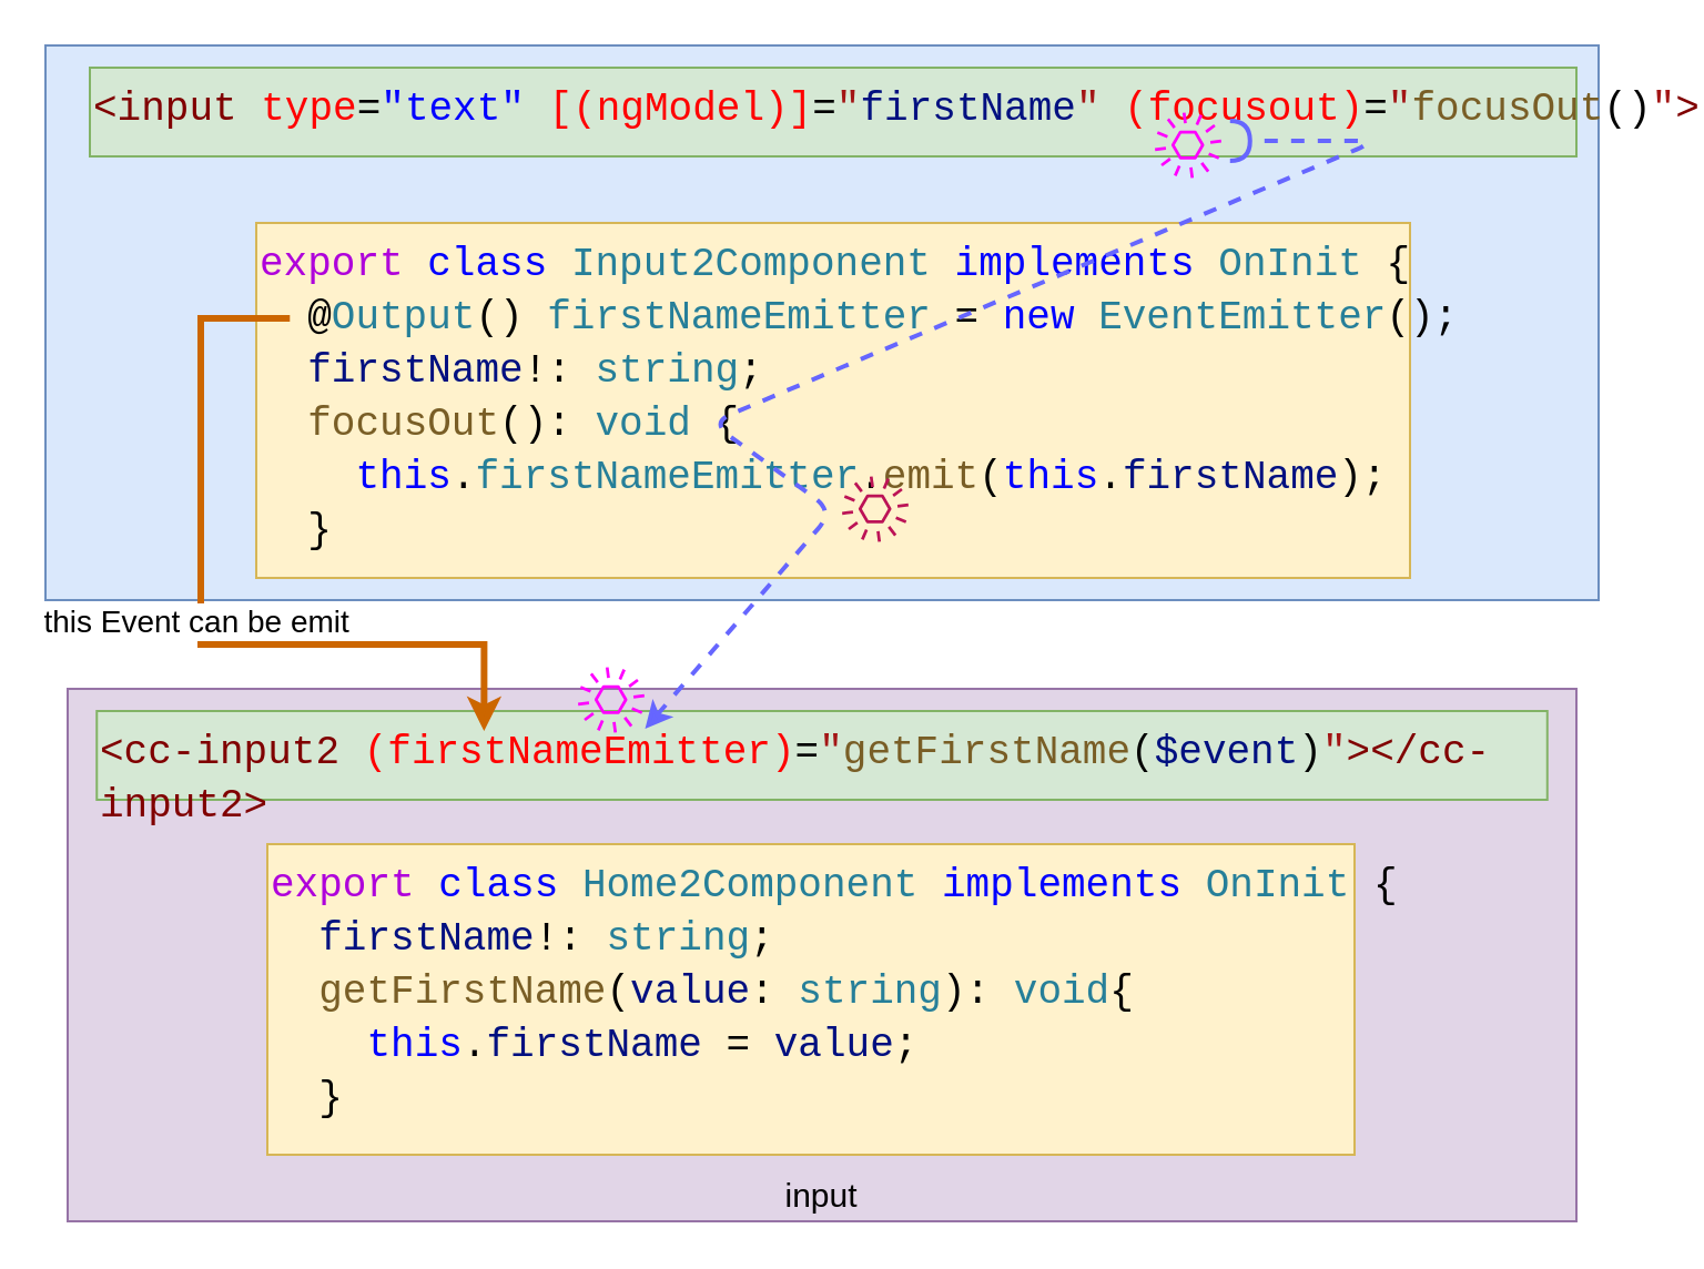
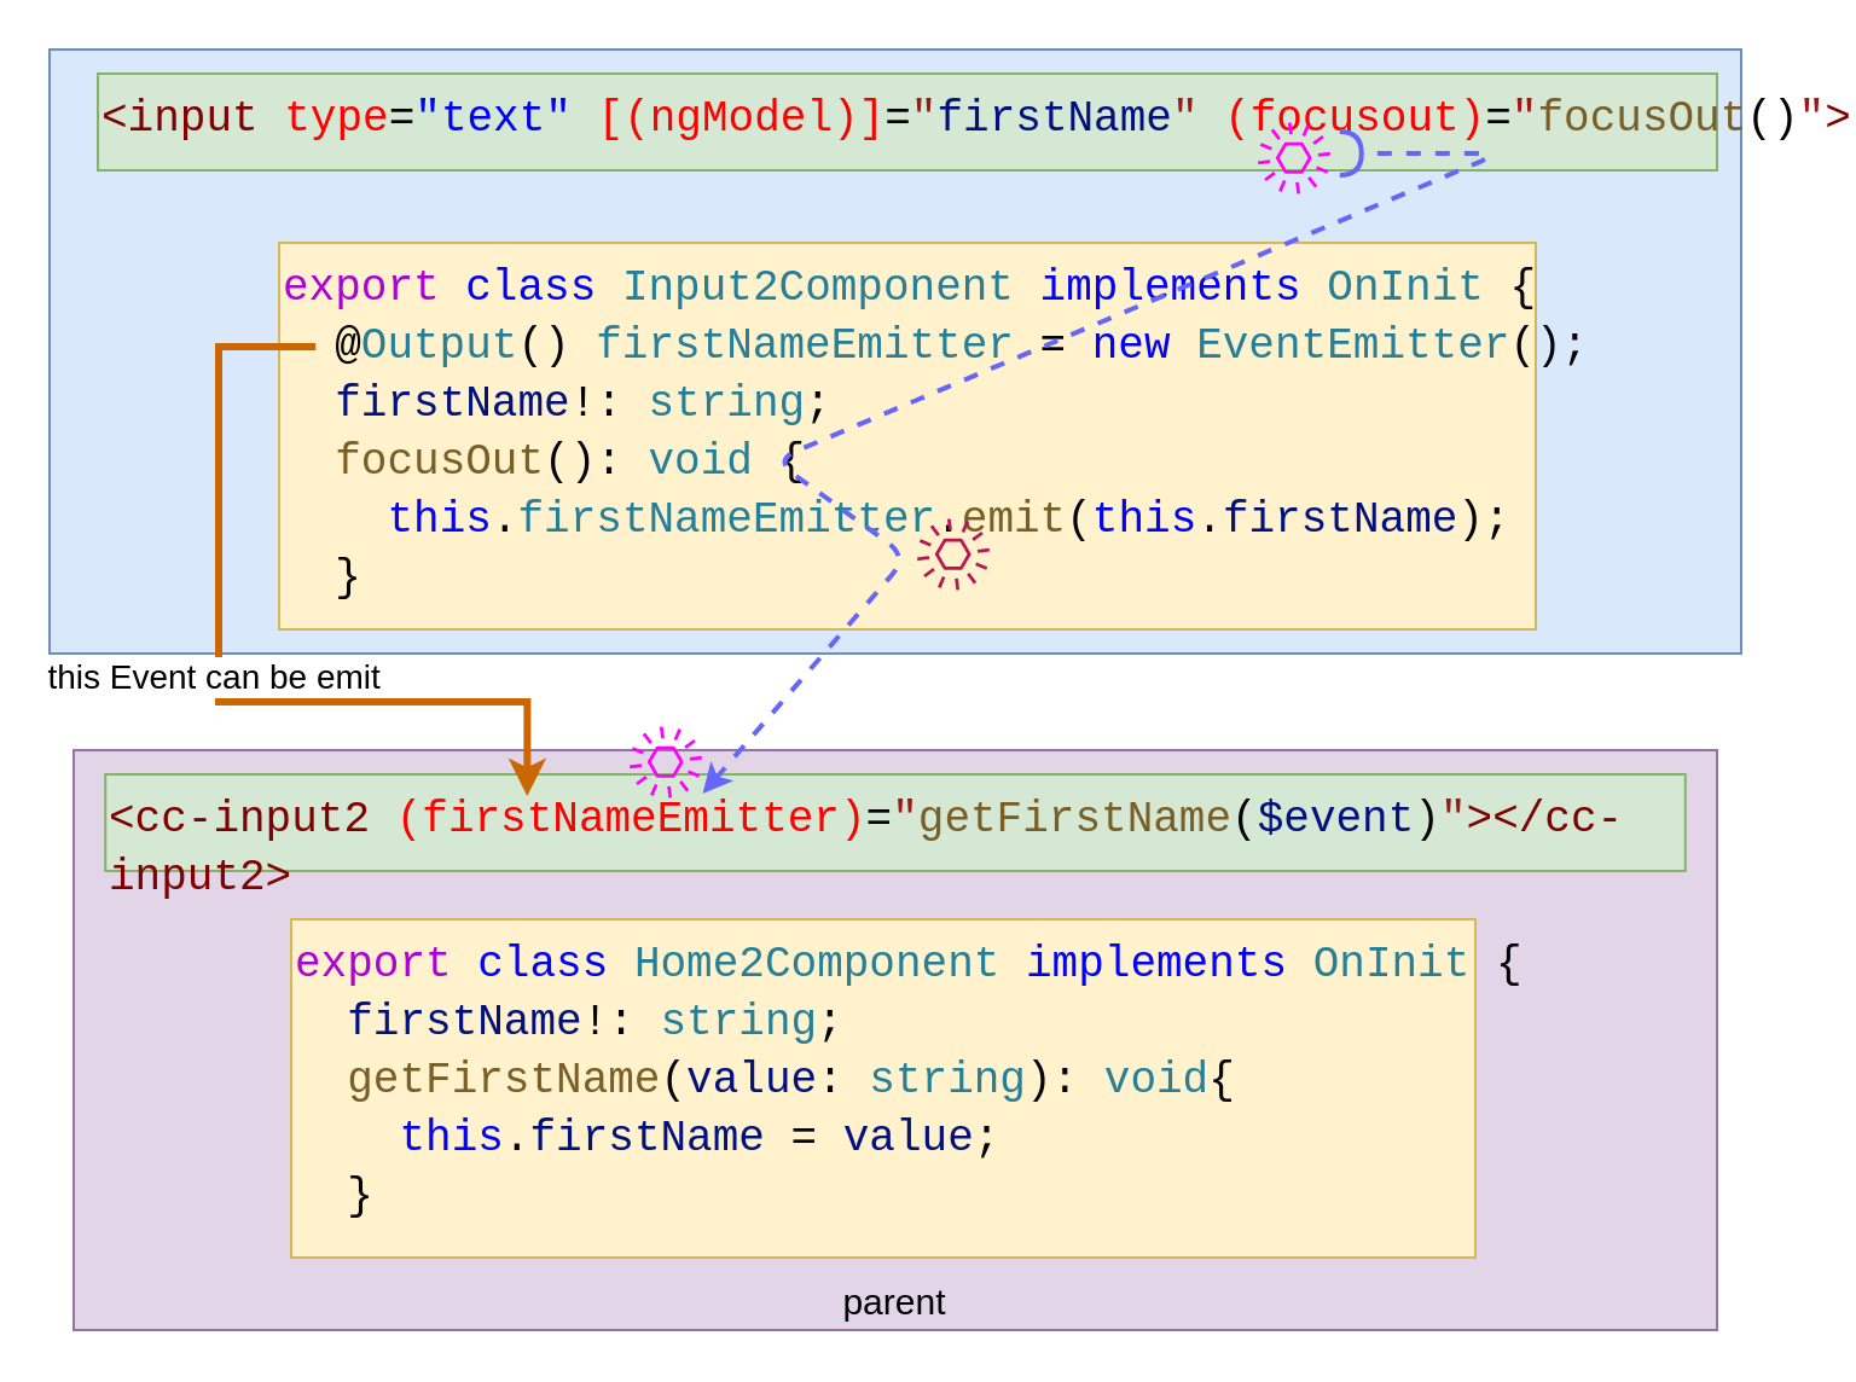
- <mxCell id="2" value="&lt;font style=&quot;font-size: 15px&quot;&gt;input&lt;/font&gt;" style="rounded=0;whiteSpace=wrap;html=1;labelBackgroundColor=none;verticalAlign=bottom;fillColor=#e1d5e7;strokeColor=#9673a6;" vertex="1" parent="1"><mxGeometry x="30" y="310" width="680" height="240" as="geometry" /></mxCell>
+ <mxCell id="2" value="&lt;font style=&quot;font-size: 15px&quot;&gt;parent&lt;/font&gt;" style="rounded=0;whiteSpace=wrap;html=1;labelBackgroundColor=none;verticalAlign=bottom;fillColor=#e1d5e7;strokeColor=#9673a6;" vertex="1" parent="1"><mxGeometry x="30" y="310" width="680" height="240" as="geometry" /></mxCell>
